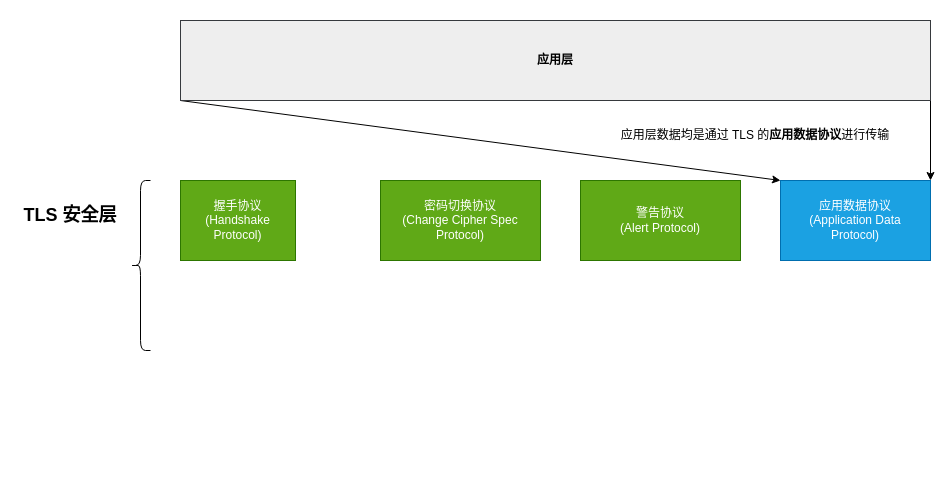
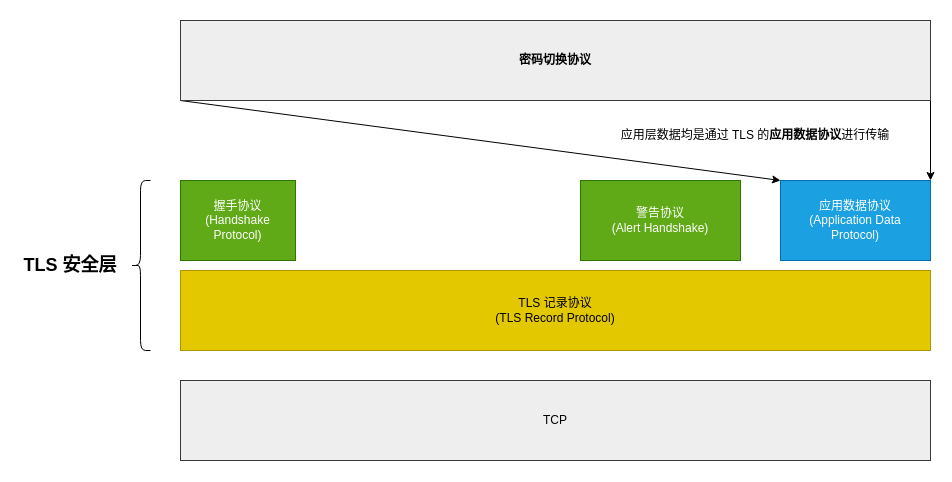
- <mxCell id="4" value="应用层" style="rounded=0;whiteSpace=wrap;html=1;fontStyle=1;fillColor=#eeeeee;strokeColor=#36393d;" vertex="1" parent="1"><mxGeometry x="180" y="20" width="750" height="80" as="geometry" /></mxCell>
+ <mxCell id="4" value="密码切换协议" style="rounded=0;whiteSpace=wrap;html=1;fontStyle=1;fillColor=#eeeeee;strokeColor=#36393d;" vertex="1" parent="1"><mxGeometry x="180" y="20" width="750" height="80" as="geometry" /></mxCell>
- <mxCell id="13" value="TLS 安全层" style="text;html=1;strokeColor=none;fillColor=none;align=center;verticalAlign=middle;whiteSpace=wrap;rounded=0;fontStyle=1;fontSize=18;" vertex="1" parent="1"><mxGeometry x="20" y="200" width="100" height="30" as="geometry" /></mxCell>
+ <mxCell id="13" value="TLS 安全层" style="text;html=1;strokeColor=none;fillColor=none;align=center;verticalAlign=middle;whiteSpace=wrap;rounded=0;fontStyle=1;fontSize=18;" vertex="1" parent="1"><mxGeometry x="20" y="250" width="100" height="30" as="geometry" /></mxCell>
- <mxCell id="5" value="密码切换协议&lt;br&gt;(Change Cipher Spec Protocol)" style="rounded=0;whiteSpace=wrap;html=1;fillColor=#60a917;fontColor=#ffffff;strokeColor=#2D7600;" vertex="1" parent="1"><mxGeometry x="380" y="180" width="160" height="80" as="geometry" /></mxCell>
- <mxCell id="7" value="警告协议&lt;br&gt;(Alert Protocol)" style="rounded=0;whiteSpace=wrap;html=1;fillColor=#60a917;fontColor=#ffffff;strokeColor=#2D7600;" vertex="1" parent="1"><mxGeometry x="580" y="180" width="160" height="80" as="geometry" /></mxCell>
+ <mxCell id="7" value="警告协议&lt;br&gt;(Alert Handshake)" style="rounded=0;whiteSpace=wrap;html=1;fillColor=#60a917;fontColor=#ffffff;strokeColor=#2D7600;" vertex="1" parent="1"><mxGeometry x="580" y="180" width="160" height="80" as="geometry" /></mxCell>
+ <mxCell id="9" value="TLS 记录协议&lt;br&gt;(TLS Record Protocol)" style="rounded=0;whiteSpace=wrap;html=1;fillColor=#e3c800;fontColor=#000000;strokeColor=#B09500;" vertex="1" parent="1"><mxGeometry x="180" y="270" width="750" height="80" as="geometry" /></mxCell>
+ <mxCell id="11" value="TCP" style="rounded=0;whiteSpace=wrap;html=1;fillColor=#eeeeee;strokeColor=#36393d;" vertex="1" parent="1"><mxGeometry x="180" y="380" width="750" height="80" as="geometry" /></mxCell>
